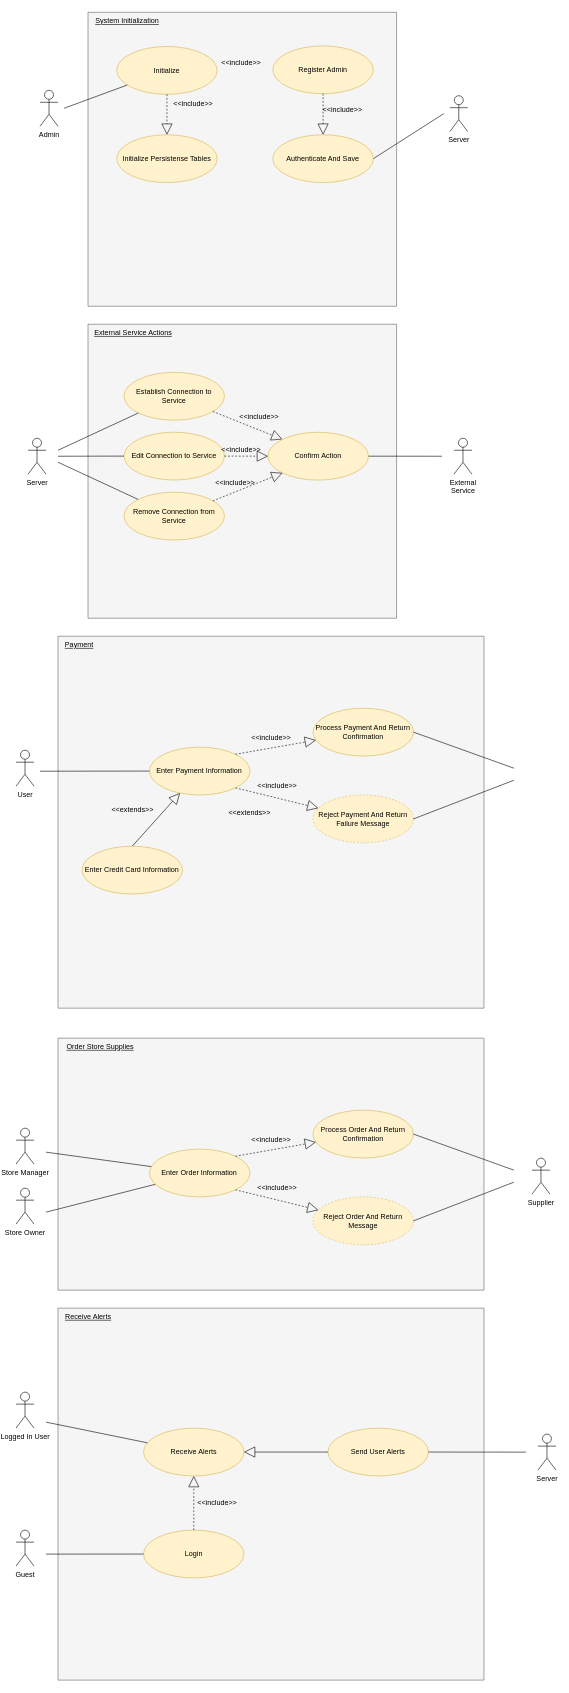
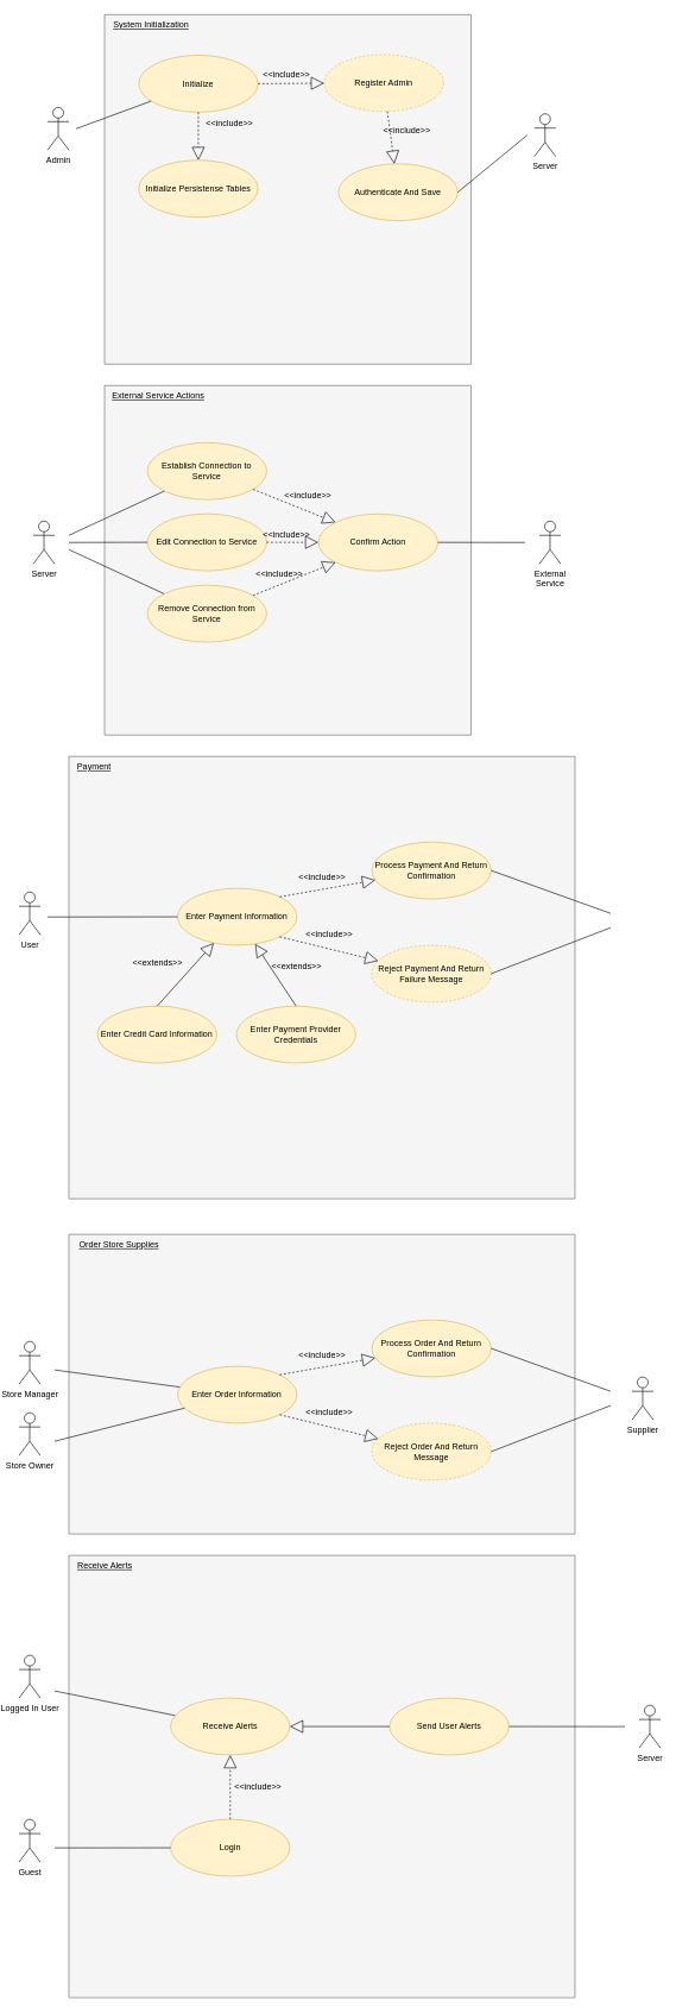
+ <mxCell id="17" value="" style="endArrow=block;endSize=16;endFill=0;html=1;rounded=0;dashed=1;" edge="1" parent="11" source="14" target="15"><mxGeometry y="60" width="160" relative="1" as="geometry"><mxPoint x="191.373" y="148.14" as="sourcePoint" /><mxPoint x="382.745" y="148.14" as="targetPoint" /><mxPoint as="offset" /></mxGeometry></mxCell>
- <mxCell id="15" value="Register Admin" style="ellipse;whiteSpace=wrap;html=1;fillColor=#fff2cc;strokeColor=#d6b656;" vertex="1" parent="11"><mxGeometry x="308.098" y="55.977" width="167.451" height="79.767" as="geometry" /></mxCell>
+ <mxCell id="15" value="Register Admin" style="ellipse;whiteSpace=wrap;html=1;fillColor=#fff2cc;strokeColor=#d6b656;dashed=1;" vertex="1" parent="11"><mxGeometry x="308.098" y="55.977" width="167.451" height="79.767" as="geometry" /></mxCell>
- <mxCell id="16" value="Authenticate And Save" style="ellipse;whiteSpace=wrap;html=1;fillColor=#fff2cc;strokeColor=#d6b656;" vertex="1" parent="11"><mxGeometry x="308.098" y="204.116" width="167.451" height="79.767" as="geometry" /></mxCell>
+ <mxCell id="16" value="Authenticate And Save" style="ellipse;whiteSpace=wrap;html=1;fillColor=#fff2cc;strokeColor=#d6b656;" vertex="1" parent="11"><mxGeometry x="328.098" y="209.116" width="167.451" height="79.767" as="geometry" /></mxCell>
+ <mxCell id="53" value="" style="endArrow=block;endSize=16;endFill=0;html=1;rounded=0;exitX=0.5;exitY=0;exitDx=0;exitDy=0;" edge="1" parent="47" source="52" target="50"><mxGeometry x="-0.288" y="-8" width="160" relative="1" as="geometry"><mxPoint x="30" y="250" as="sourcePoint" /><mxPoint x="190" y="250" as="targetPoint" /><mxPoint as="offset" /></mxGeometry></mxCell>
+ <mxCell id="52" value="Enter Payment Provider Credentials" style="ellipse;whiteSpace=wrap;html=1;fillColor=#fff2cc;strokeColor=#d6b656;" vertex="1" parent="47"><mxGeometry x="184.998" y="349.996" width="167.451" height="79.767" as="geometry" /></mxCell>
